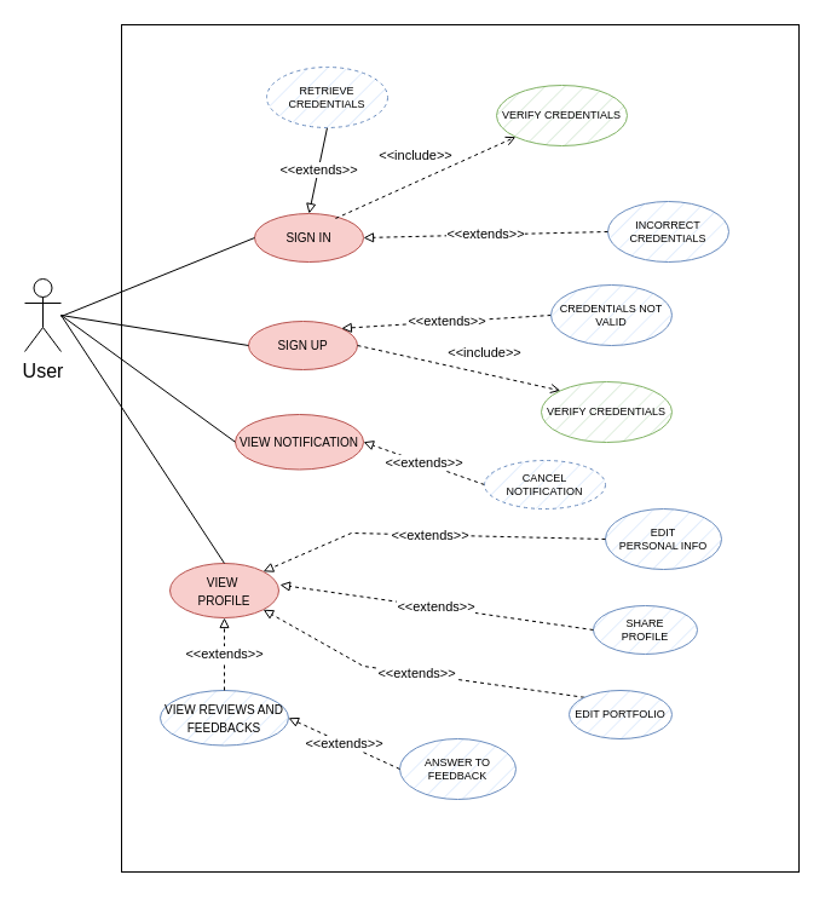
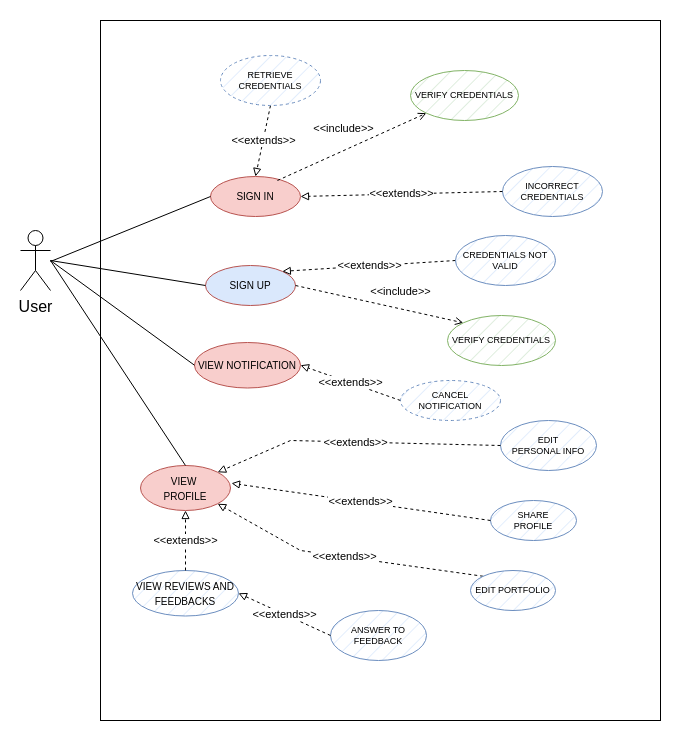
- <mxCell id="8" value="&amp;lt;&amp;lt;extends&amp;gt;&amp;gt;" style="endArrow=block;endFill=0;html=1;rounded=0;dashed=0;exitX=0.5;exitY=1;exitDx=0;exitDy=0;entryX=0.5;entryY=0;entryDx=0;entryDy=0;" parent="1" source="11" target="5" edge="1"><mxGeometry x="-0.009" width="160" relative="1" as="geometry"><mxPoint x="260" y="101" as="sourcePoint" /><mxPoint x="170" y="156" as="targetPoint" /><Array as="points" /><mxPoint as="offset" /></mxGeometry></mxCell>
+ <mxCell id="8" value="&amp;lt;&amp;lt;extends&amp;gt;&amp;gt;" style="endArrow=block;endFill=0;html=1;rounded=0;dashed=1;exitX=0.5;exitY=1;exitDx=0;exitDy=0;entryX=0.5;entryY=0;entryDx=0;entryDy=0;" parent="1" source="11" target="5" edge="1"><mxGeometry x="-0.009" width="160" relative="1" as="geometry"><mxPoint x="260" y="101" as="sourcePoint" /><mxPoint x="170" y="156" as="targetPoint" /><Array as="points" /><mxPoint as="offset" /></mxGeometry></mxCell>
- <mxCell id="4" value="&lt;font style=&quot;font-size: 10px;&quot;&gt;SIGN UP&lt;/font&gt;" style="ellipse;whiteSpace=wrap;html=1;fillColor=#f8cecc;strokeColor=#b85450;" parent="1" vertex="1"><mxGeometry x="205" y="265" width="90" height="40" as="geometry" /></mxCell>
+ <mxCell id="4" value="&lt;font style=&quot;font-size: 10px;&quot;&gt;SIGN UP&lt;/font&gt;" style="ellipse;whiteSpace=wrap;html=1;fillColor=#dae8fc;strokeColor=#b85450;" parent="1" vertex="1"><mxGeometry x="205" y="265" width="90" height="40" as="geometry" /></mxCell>
